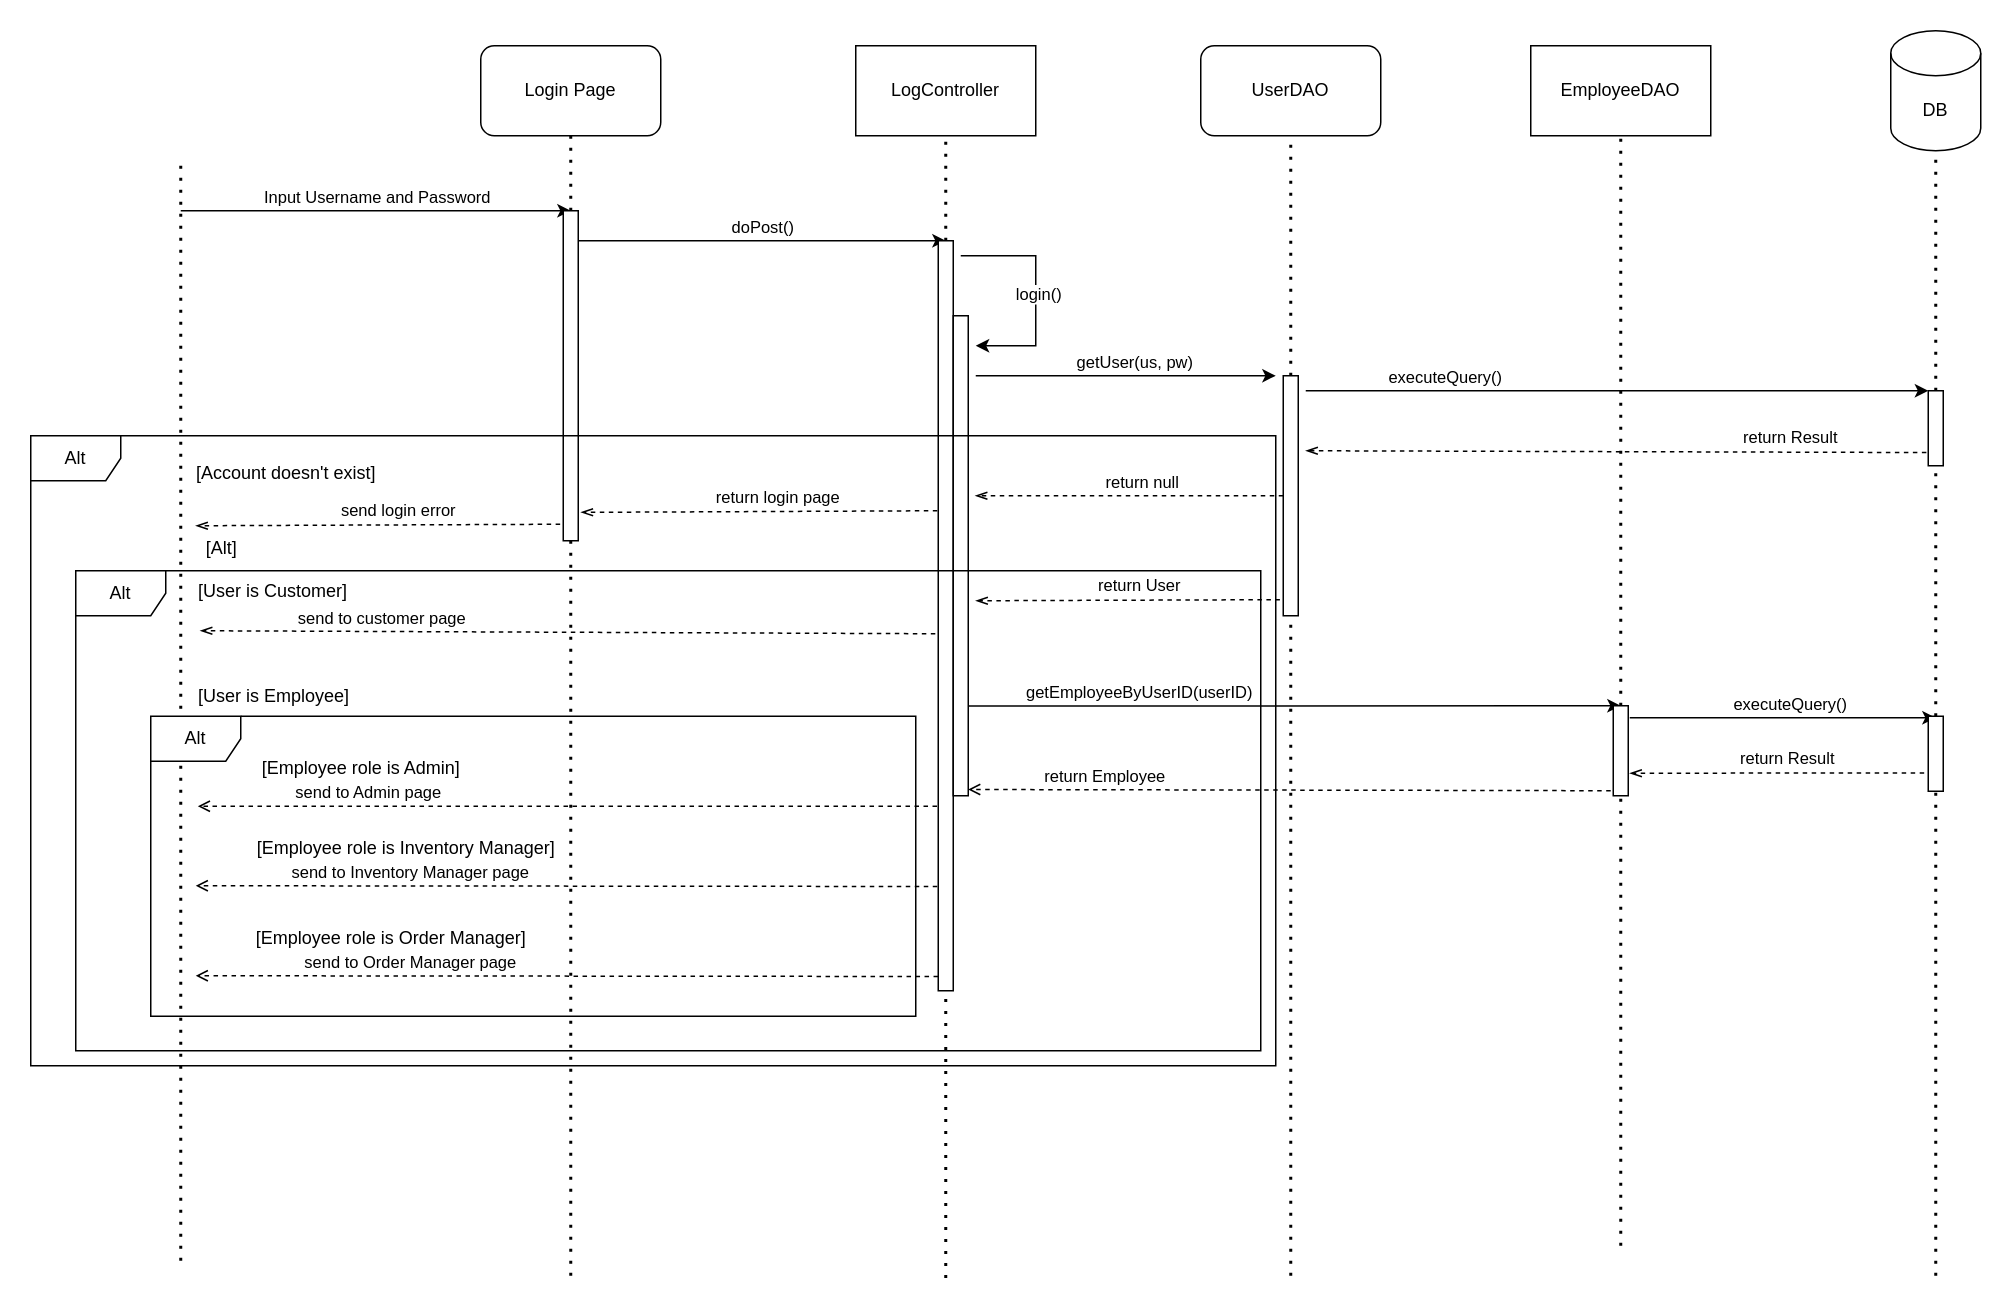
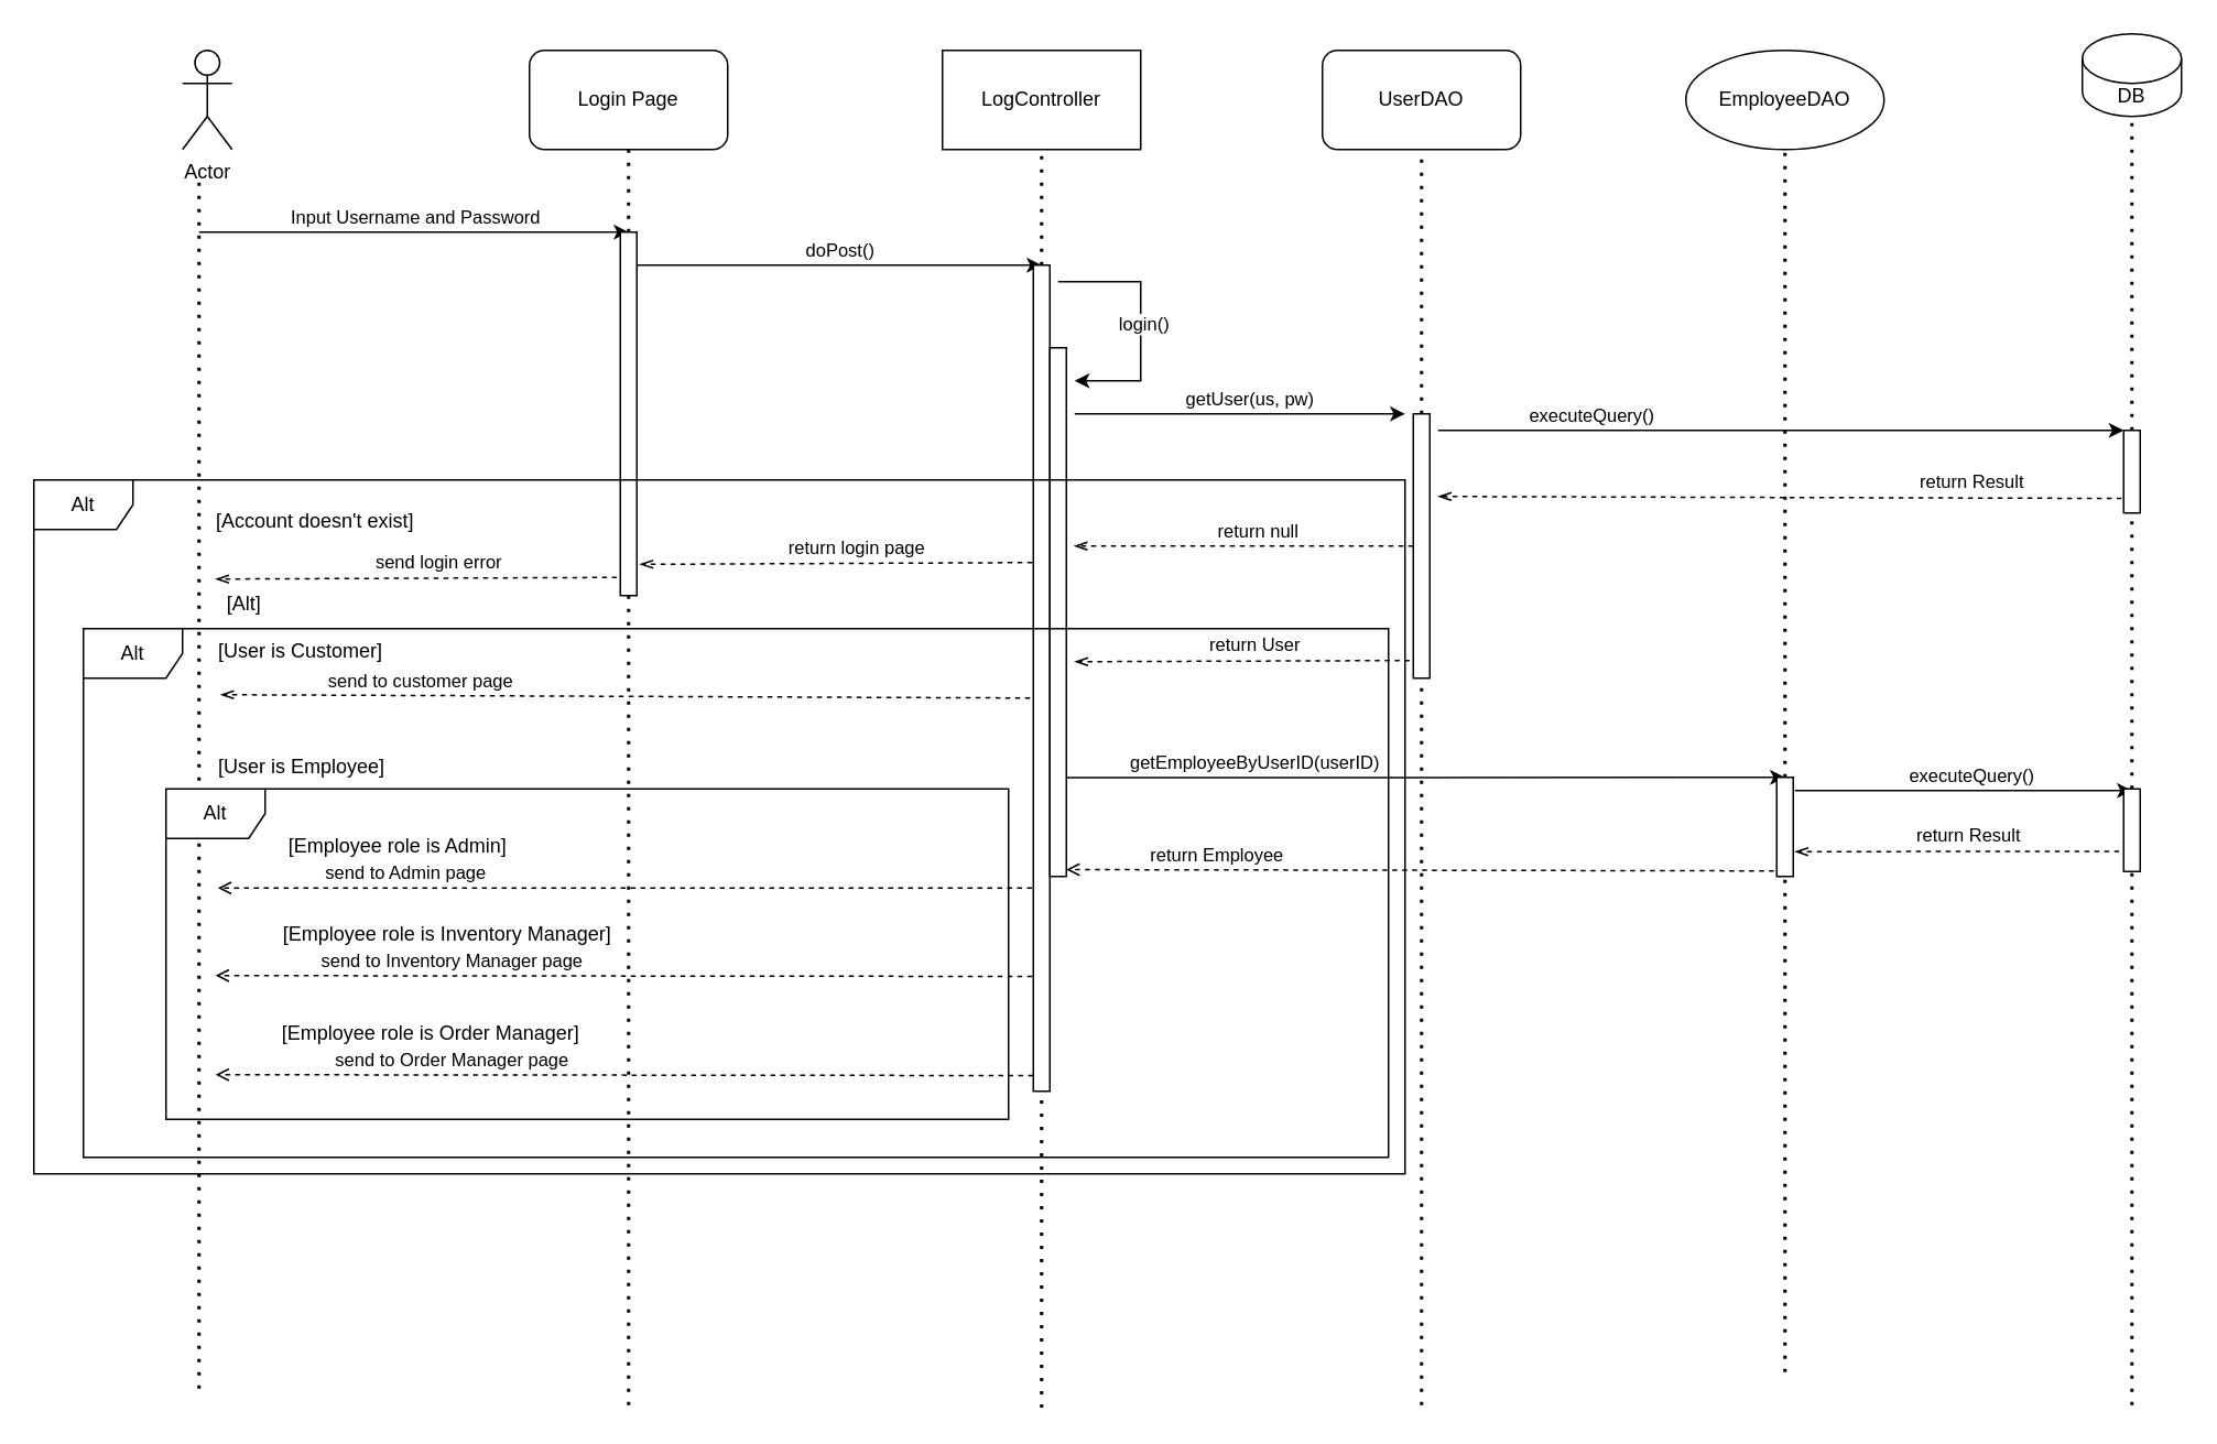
+ <mxCell id="12" value="Actor" style="shape=umlActor;verticalLabelPosition=bottom;verticalAlign=top;html=1;outlineConnect=0;" parent="1" vertex="1"><mxGeometry x="110" y="30" width="30" height="60" as="geometry" /></mxCell>
- <mxCell id="5" value="EmployeeDAO" style="rounded=0;whiteSpace=wrap;html=1;" parent="1" vertex="1"><mxGeometry x="1020" y="30" width="120" height="60" as="geometry" /></mxCell>
+ <mxCell id="5" value="EmployeeDAO" style="ellipse;whiteSpace=wrap;html=1;" parent="1" vertex="1"><mxGeometry x="1020" y="30" width="120" height="60" as="geometry" /></mxCell>
- <mxCell id="4" value="DB" style="shape=cylinder3;whiteSpace=wrap;html=1;boundedLbl=1;backgroundOutline=1;size=15;" parent="1" vertex="1"><mxGeometry x="1260" y="20" width="60" height="80" as="geometry" /></mxCell>
+ <mxCell id="4" value="DB" style="shape=cylinder3;whiteSpace=wrap;html=1;boundedLbl=1;backgroundOutline=1;size=15;" parent="1" vertex="1"><mxGeometry x="1260" y="20" width="60" height="50" as="geometry" /></mxCell>
